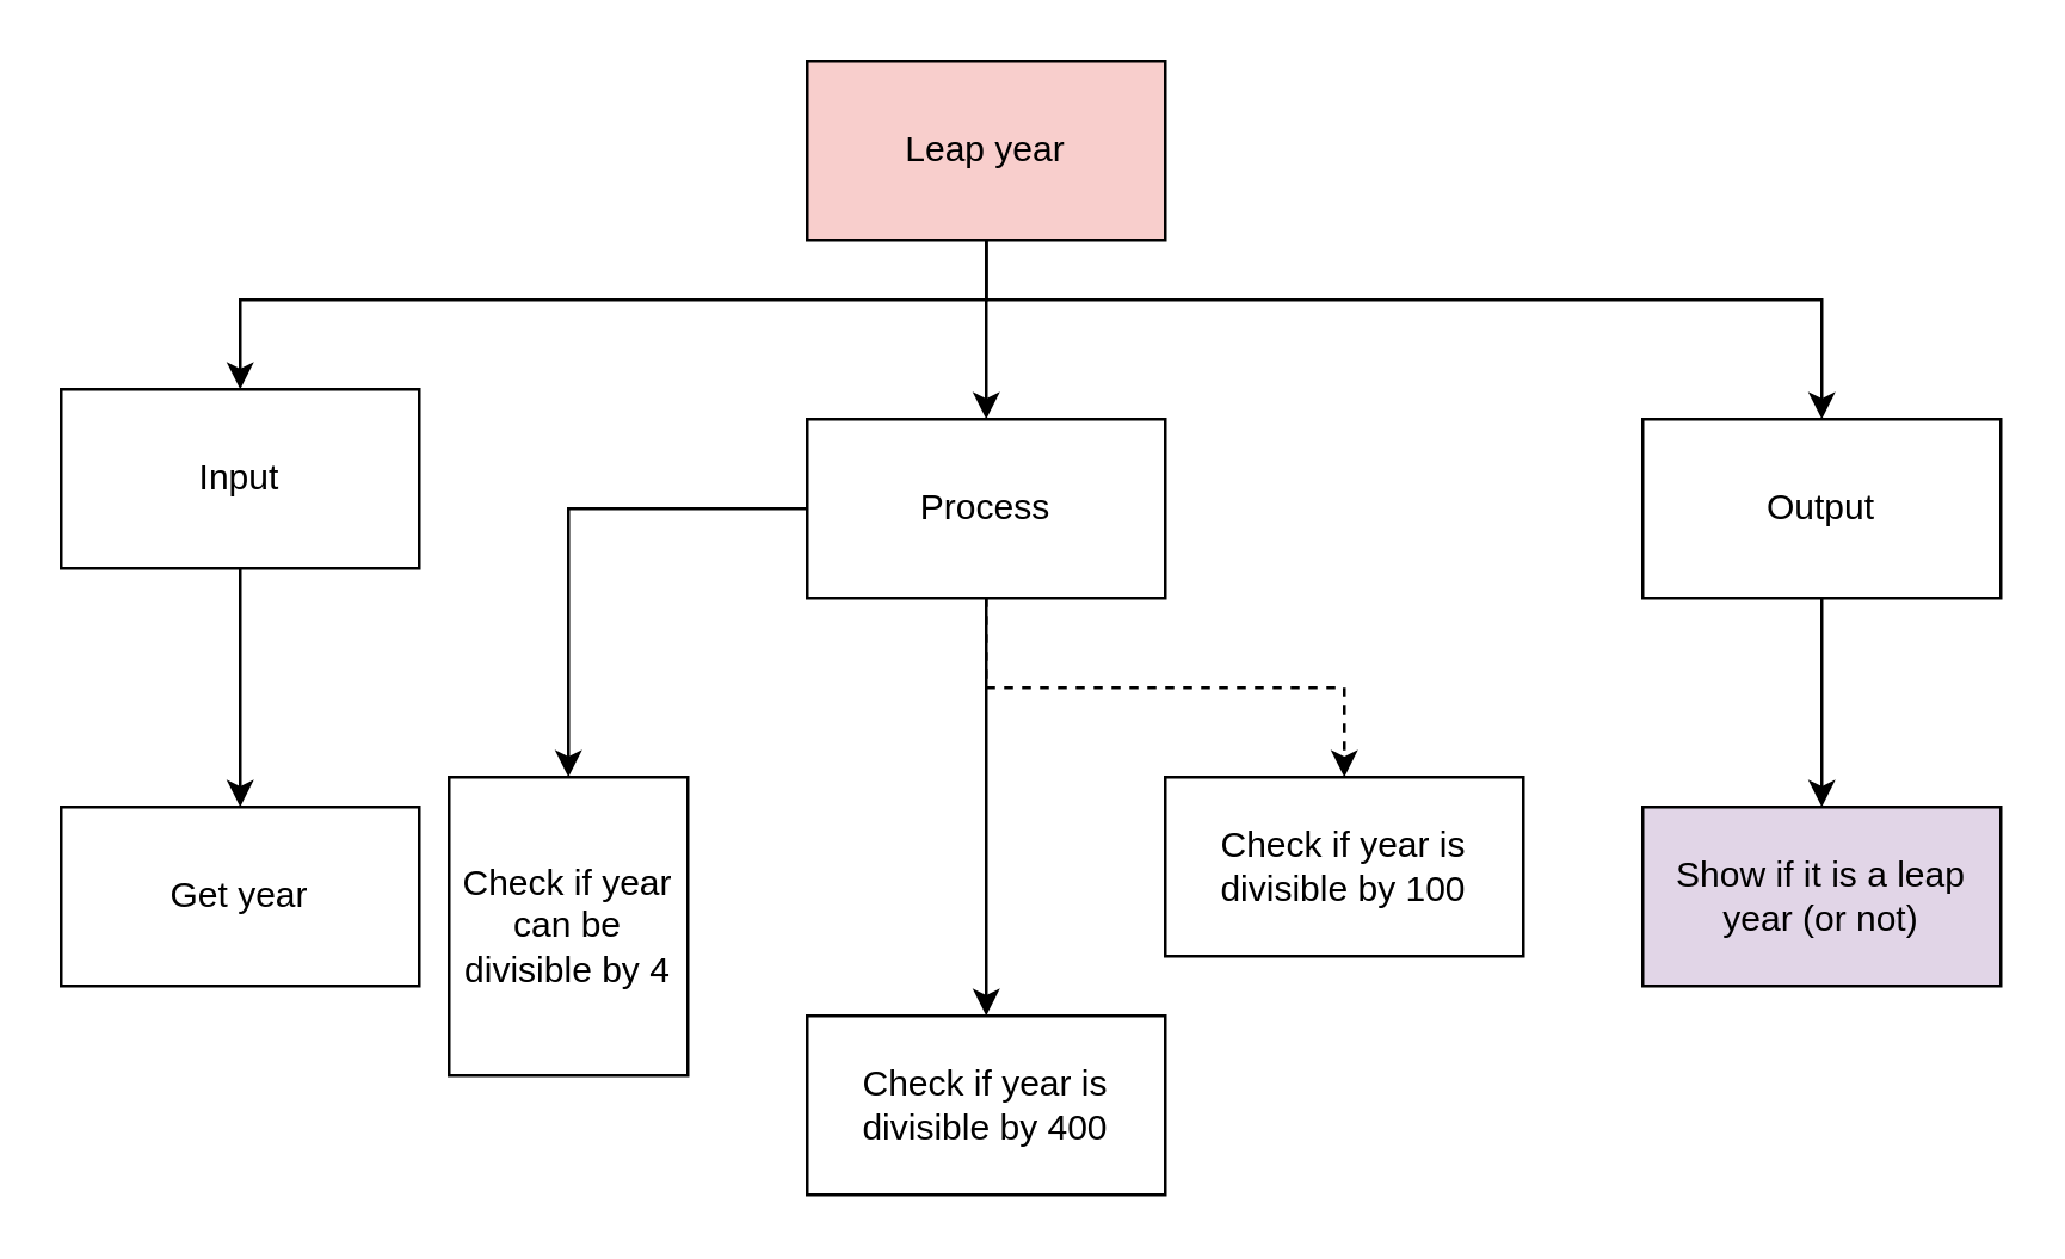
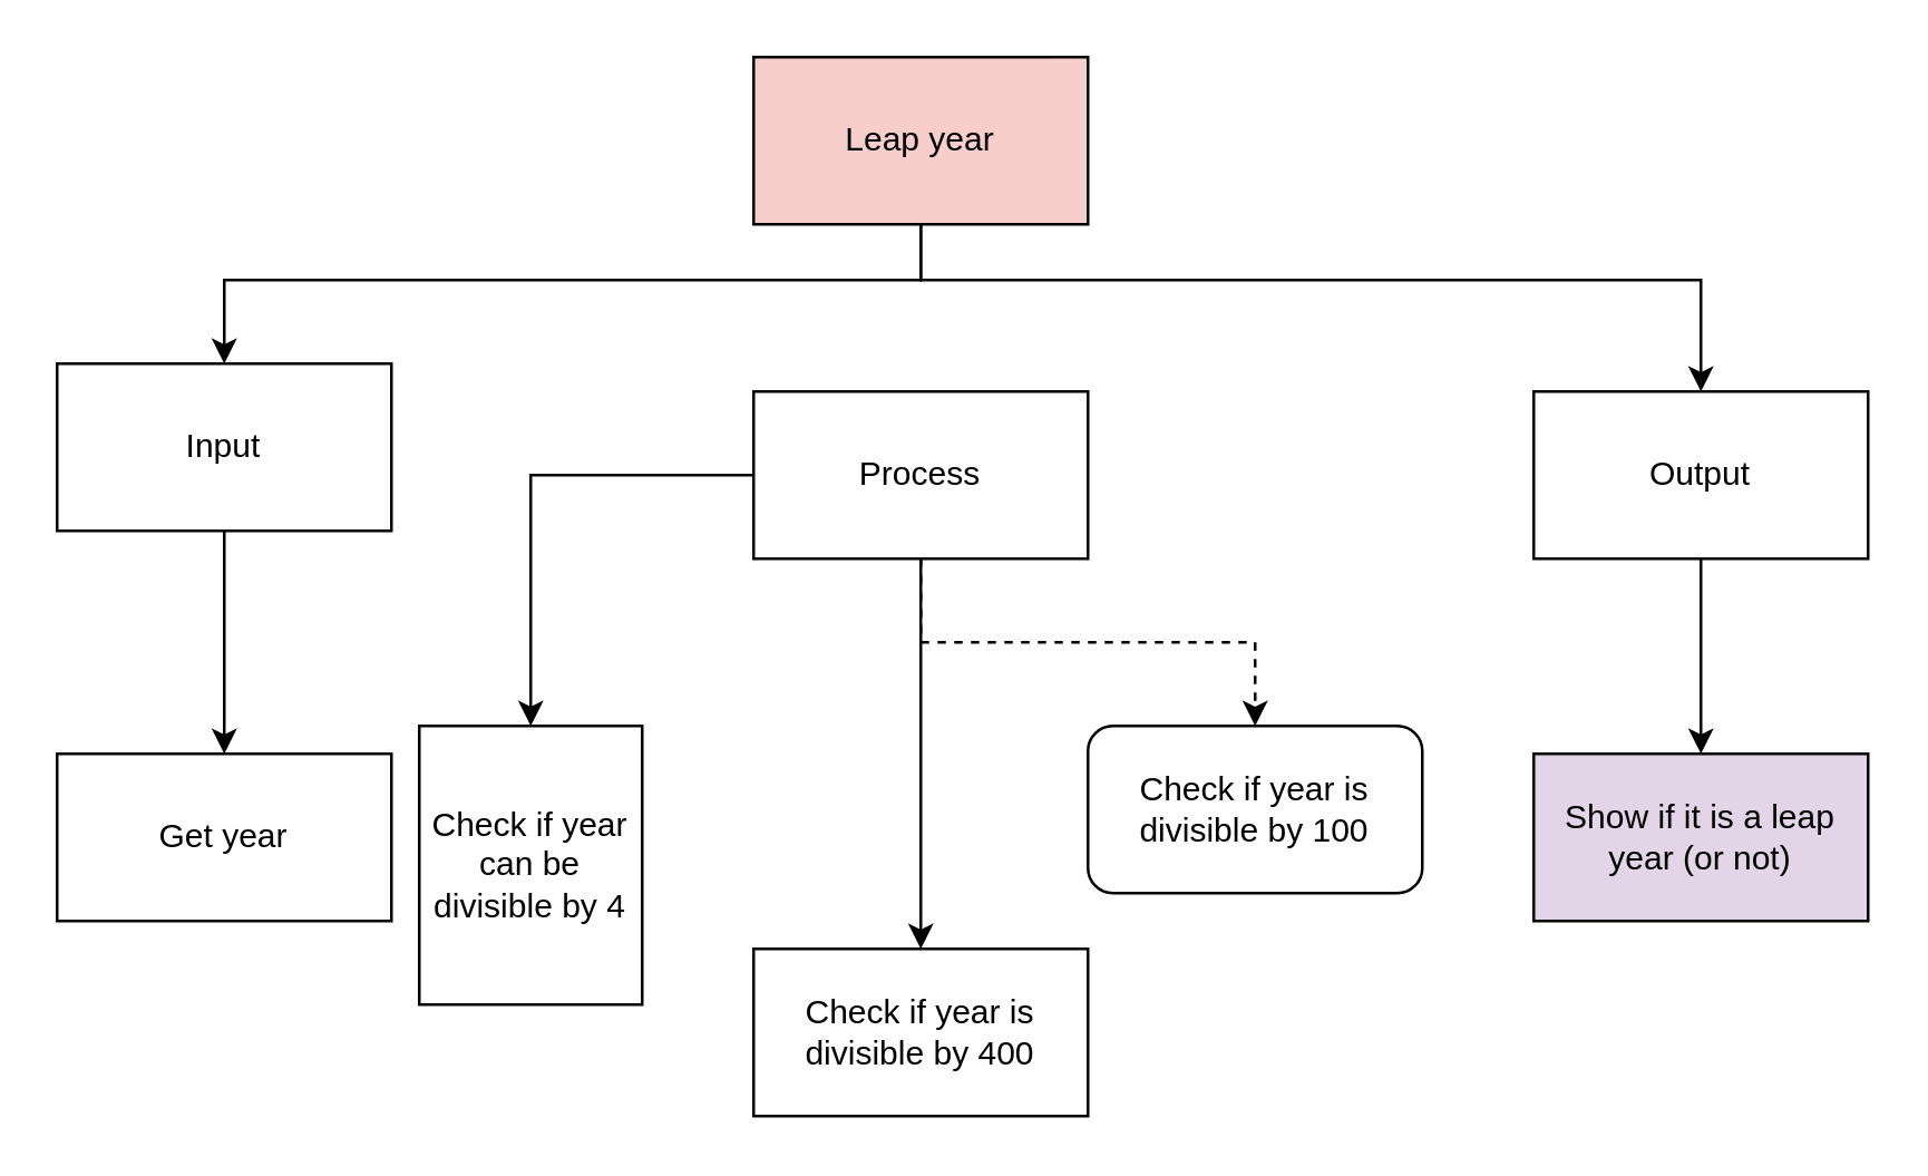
- <mxCell id="2" style="edgeStyle=none;html=1;entryX=0.5;entryY=0;entryDx=0;entryDy=0;" parent="1" source="5" target="9" edge="1"><mxGeometry relative="1" as="geometry" /></mxCell>
- <mxCell id="16" value="Check if year is divisible by 100" style="rounded=0;whiteSpace=wrap;html=1;" parent="1" vertex="1"><mxGeometry x="390" y="260" width="120" height="60" as="geometry" /></mxCell>
+ <mxCell id="16" value="Check if year is divisible by 100" style="whiteSpace=wrap;html=1;rounded=1;" parent="1" vertex="1"><mxGeometry x="390" y="260" width="120" height="60" as="geometry" /></mxCell>
